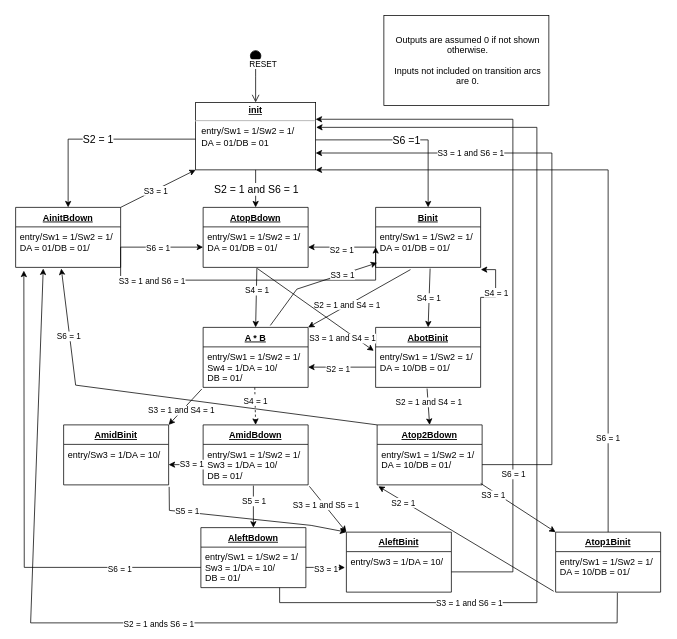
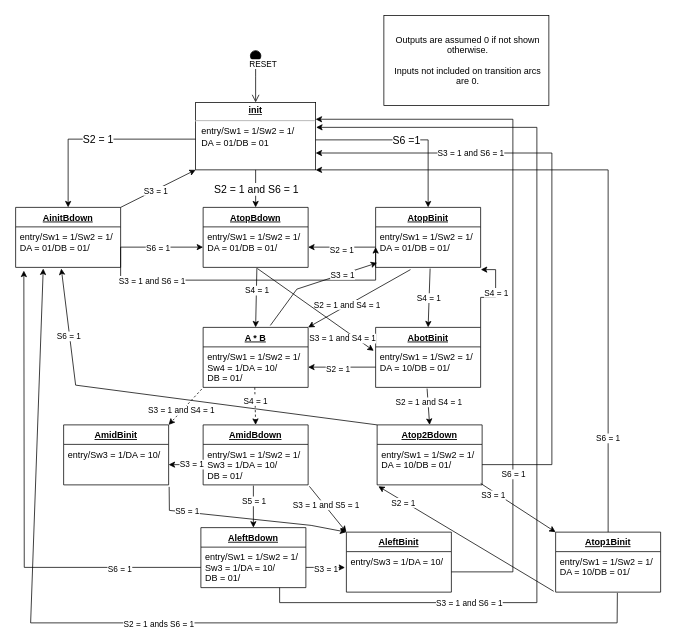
- <mxCell id="7" value="Binit" style="swimlane;fontStyle=5;childLayout=stackLayout;horizontal=1;startSize=26;fillColor=none;horizontalStack=0;resizeParent=1;resizeParentMax=0;resizeLast=0;collapsible=1;marginBottom=0;" parent="1" vertex="1"><mxGeometry x="500" y="276" width="140" height="80" as="geometry" /></mxCell>
+ <mxCell id="7" value="AtopBinit" style="swimlane;fontStyle=5;childLayout=stackLayout;horizontal=1;startSize=26;fillColor=none;horizontalStack=0;resizeParent=1;resizeParentMax=0;resizeLast=0;collapsible=1;marginBottom=0;" parent="1" vertex="1"><mxGeometry x="500" y="276" width="140" height="80" as="geometry" /></mxCell>
- <mxCell id="66" value="" style="endArrow=classic;html=1;rounded=0;exitX=-0.013;exitY=1.042;exitDx=0;exitDy=0;exitPerimeter=0;entryX=1;entryY=0;entryDx=0;entryDy=0;" edge="1" parent="1" source="20" target="29"><mxGeometry width="50" height="50" relative="1" as="geometry"><mxPoint x="345" y="416" as="sourcePoint" /><mxPoint x="395" y="366" as="targetPoint" /></mxGeometry></mxCell>
+ <mxCell id="66" value="" style="endArrow=classic;html=1;rounded=0;exitX=-0.013;exitY=1.042;exitDx=0;exitDy=0;exitPerimeter=0;entryX=1;entryY=0;entryDx=0;entryDy=0;dashed=1;" edge="1" parent="1" source="20" target="29"><mxGeometry width="50" height="50" relative="1" as="geometry"><mxPoint x="345" y="416" as="sourcePoint" /><mxPoint x="395" y="366" as="targetPoint" /></mxGeometry></mxCell>
